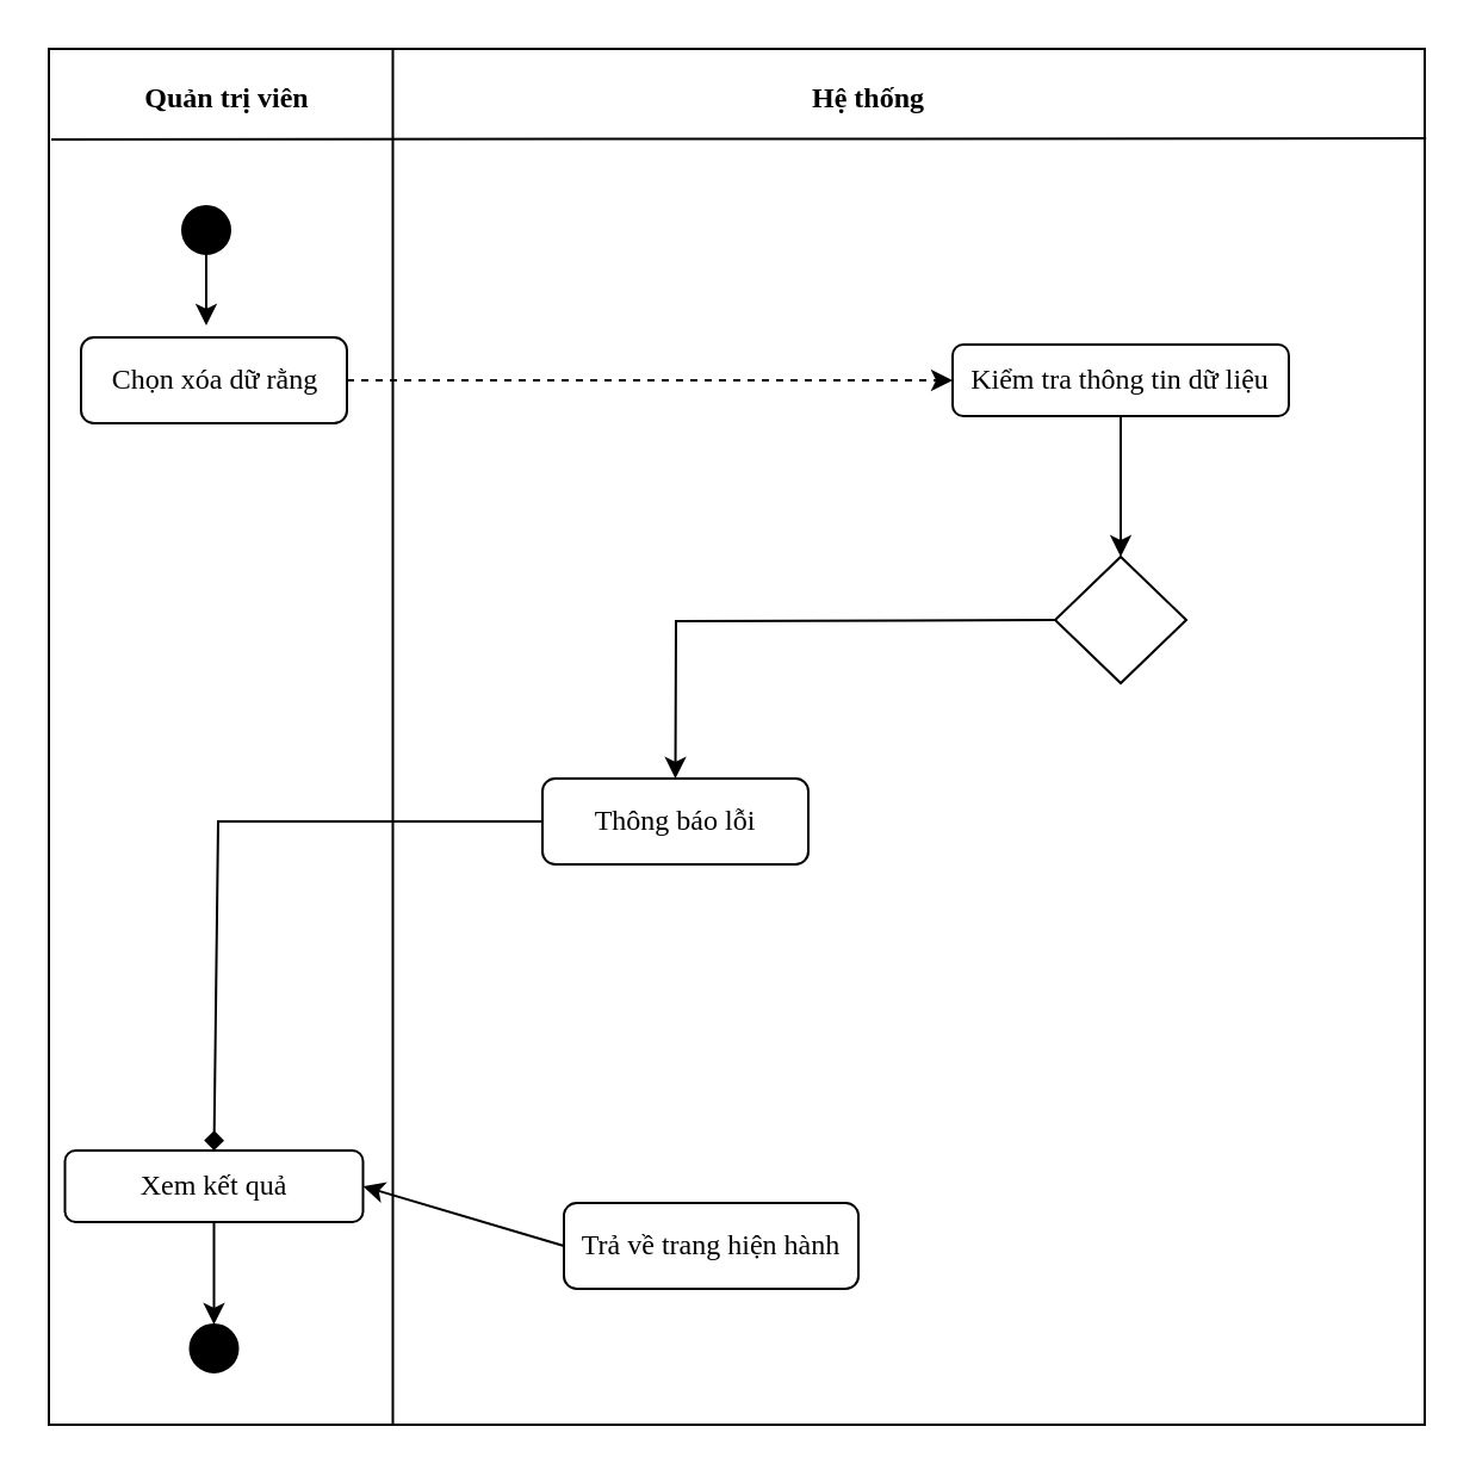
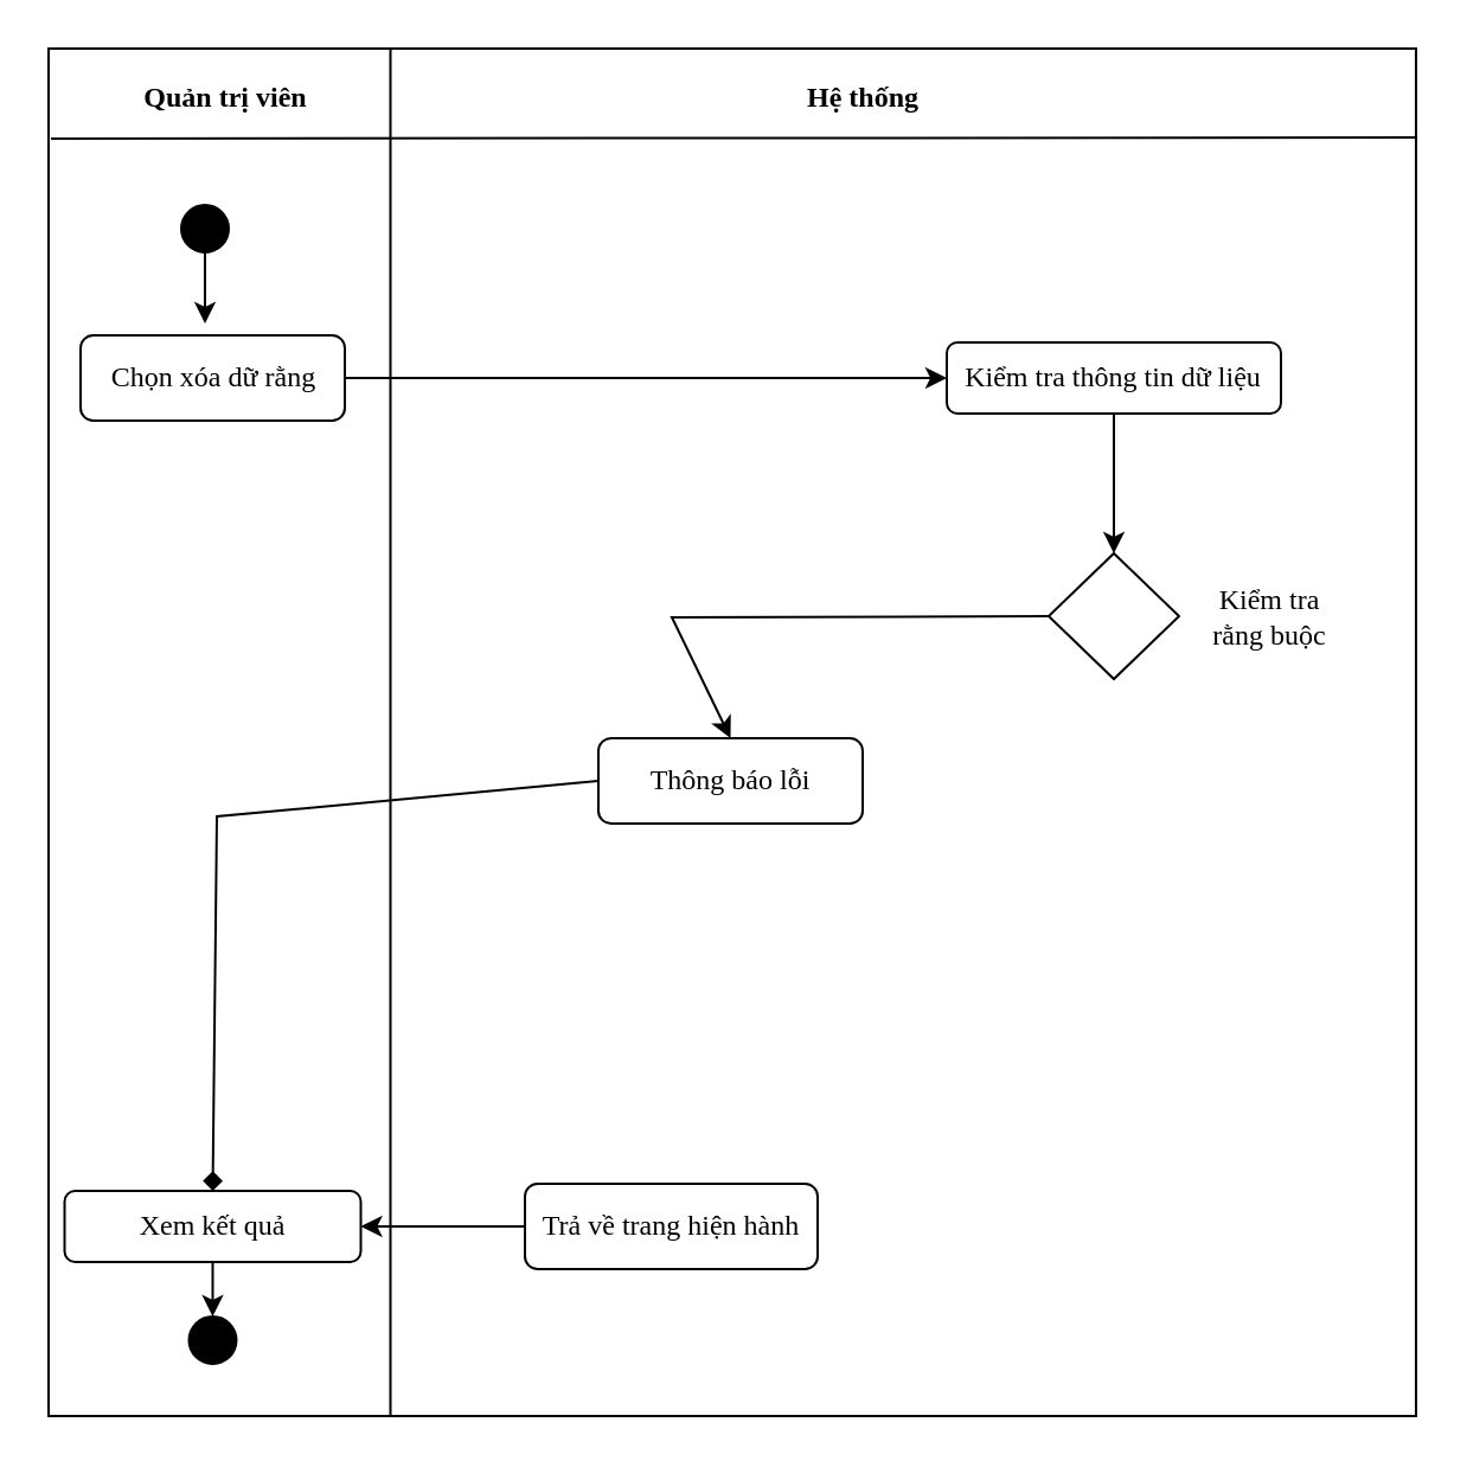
- <mxCell id="14" value="" style="endArrow=classic;html=1;rounded=0;exitX=1;exitY=0.5;exitDx=0;exitDy=0;entryX=0;entryY=0.5;entryDx=0;entryDy=0;dashed=1;" edge="1" parent="1" source="9" target="10"><mxGeometry width="50" height="50" relative="1" as="geometry"><mxPoint x="252" y="160" as="sourcePoint" /><mxPoint x="302" y="110" as="targetPoint" /></mxGeometry></mxCell>
+ <mxCell id="14" value="" style="endArrow=classic;html=1;rounded=0;exitX=1;exitY=0.5;exitDx=0;exitDy=0;entryX=0;entryY=0.5;entryDx=0;entryDy=0;" edge="1" parent="1" source="9" target="10"><mxGeometry width="50" height="50" relative="1" as="geometry"><mxPoint x="252" y="160" as="sourcePoint" /><mxPoint x="302" y="110" as="targetPoint" /></mxGeometry></mxCell>
+ <mxCell id="16" value="&lt;font face=&quot;Times New Roman&quot;&gt;Kiểm tra&lt;br&gt;rằng buộc&lt;br&gt;&lt;/font&gt;" style="text;html=1;strokeColor=none;fillColor=none;align=center;verticalAlign=middle;whiteSpace=wrap;rounded=0;" vertex="1" parent="1"><mxGeometry x="497" y="244.5" width="77" height="30" as="geometry" /></mxCell>
- <mxCell id="18" value="&lt;pre&gt;&lt;font face=&quot;Times New Roman&quot;&gt;Thông báo lỗi&lt;/font&gt;&lt;/pre&gt;" style="rounded=1;whiteSpace=wrap;html=1;" vertex="1" parent="1"><mxGeometry x="227" y="326" width="111.5" height="36" as="geometry" /></mxCell>
+ <mxCell id="18" value="&lt;pre&gt;&lt;font face=&quot;Times New Roman&quot;&gt;Thông báo lỗi&lt;/font&gt;&lt;/pre&gt;" style="rounded=1;whiteSpace=wrap;html=1;" vertex="1" parent="1"><mxGeometry x="252" y="311" width="111.5" height="36" as="geometry" /></mxCell>
- <mxCell id="11" value="&lt;pre&gt;&lt;font face=&quot;Times New Roman&quot;&gt;Xem kết quả&lt;/font&gt;&lt;/pre&gt;" style="rounded=1;whiteSpace=wrap;html=1;" vertex="1" parent="1"><mxGeometry x="26.75" y="482" width="125" height="30" as="geometry" /></mxCell>
+ <mxCell id="11" value="&lt;pre&gt;&lt;font face=&quot;Times New Roman&quot;&gt;Xem kết quả&lt;/font&gt;&lt;/pre&gt;" style="rounded=1;whiteSpace=wrap;html=1;" vertex="1" parent="1"><mxGeometry x="26.75" y="502" width="125" height="30" as="geometry" /></mxCell>
- <mxCell id="20" value="&lt;pre&gt;&lt;font face=&quot;Times New Roman&quot;&gt;Trả về trang hiện hành&lt;/font&gt;&lt;/pre&gt;" style="rounded=1;whiteSpace=wrap;html=1;" vertex="1" parent="1"><mxGeometry x="236" y="504" width="123.5" height="36" as="geometry" /></mxCell>
+ <mxCell id="20" value="&lt;pre&gt;&lt;font face=&quot;Times New Roman&quot;&gt;Trả về trang hiện hành&lt;/font&gt;&lt;/pre&gt;" style="rounded=1;whiteSpace=wrap;html=1;" vertex="1" parent="1"><mxGeometry x="221" y="499" width="123.5" height="36" as="geometry" /></mxCell>
